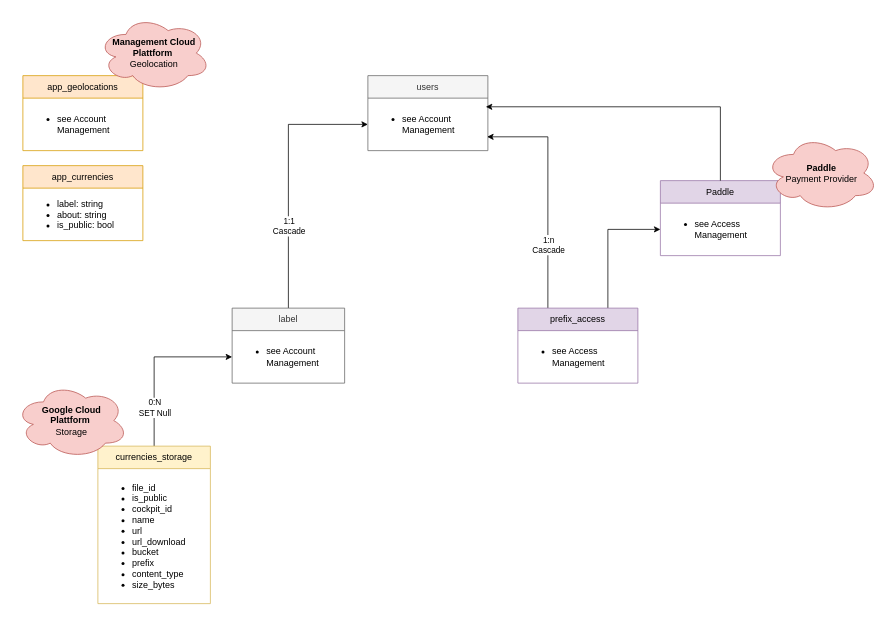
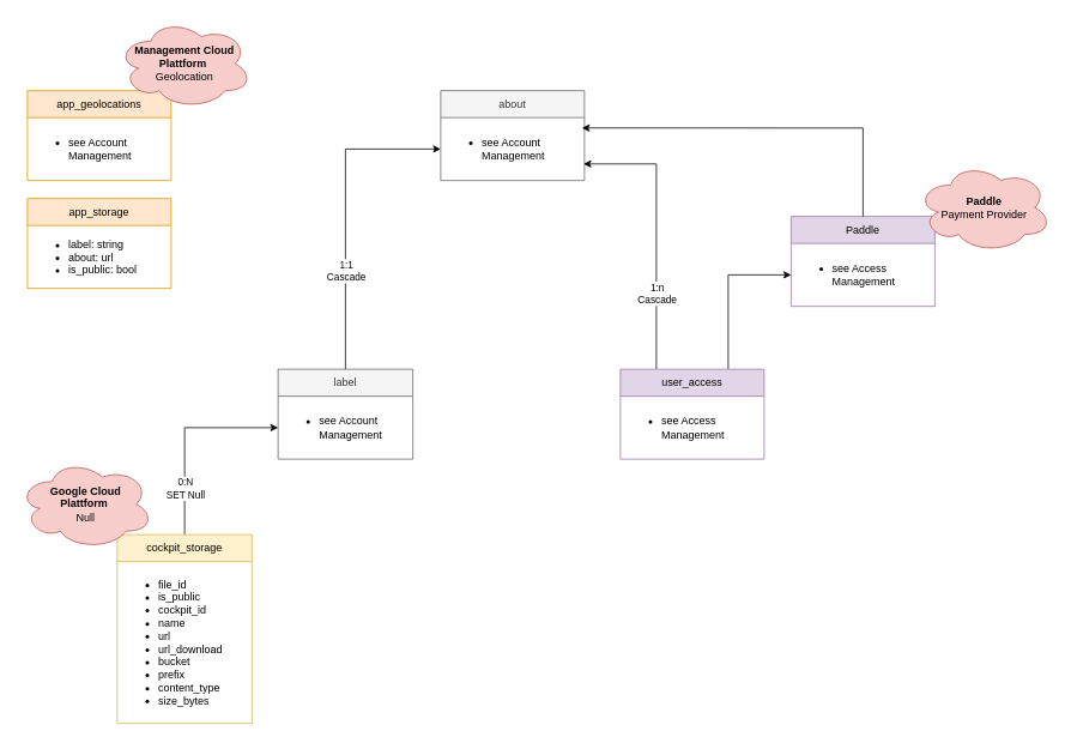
- <mxCell id="8" value="users" style="swimlane;fontStyle=0;childLayout=stackLayout;horizontal=1;startSize=30;horizontalStack=0;resizeParent=1;resizeParentMax=0;resizeLast=0;collapsible=1;marginBottom=0;whiteSpace=wrap;html=1;fillColor=#f5f5f5;strokeColor=#666666;fontColor=#333333;" parent="1" vertex="1"><mxGeometry x="490" y="100" width="160" height="100" as="geometry" /></mxCell>
+ <mxCell id="8" value="about" style="swimlane;fontStyle=0;childLayout=stackLayout;horizontal=1;startSize=30;horizontalStack=0;resizeParent=1;resizeParentMax=0;resizeLast=0;collapsible=1;marginBottom=0;whiteSpace=wrap;html=1;fillColor=#f5f5f5;strokeColor=#666666;fontColor=#333333;" parent="1" vertex="1"><mxGeometry x="490" y="100" width="160" height="100" as="geometry" /></mxCell>
- <mxCell id="14" value="app_currencies" style="swimlane;fontStyle=0;childLayout=stackLayout;horizontal=1;startSize=30;horizontalStack=0;resizeParent=1;resizeParentMax=0;resizeLast=0;collapsible=1;marginBottom=0;whiteSpace=wrap;html=1;fillColor=#ffe6cc;strokeColor=#d79b00;" parent="1" vertex="1"><mxGeometry x="30" y="220" width="160" height="100" as="geometry" /></mxCell>
+ <mxCell id="14" value="app_storage" style="swimlane;fontStyle=0;childLayout=stackLayout;horizontal=1;startSize=30;horizontalStack=0;resizeParent=1;resizeParentMax=0;resizeLast=0;collapsible=1;marginBottom=0;whiteSpace=wrap;html=1;fillColor=#ffe6cc;strokeColor=#d79b00;" parent="1" vertex="1"><mxGeometry x="30" y="220" width="160" height="100" as="geometry" /></mxCell>
- <mxCell id="15" value="&lt;ul&gt;&lt;li style=&quot;border-color: var(--border-color);&quot;&gt;label: string&lt;/li&gt;&lt;li style=&quot;border-color: var(--border-color);&quot;&gt;about: string&lt;/li&gt;&lt;li style=&quot;border-color: var(--border-color);&quot;&gt;is_public: bool&lt;/li&gt;&lt;/ul&gt;" style="text;strokeColor=none;fillColor=none;align=left;verticalAlign=middle;spacingLeft=4;spacingRight=4;overflow=hidden;points=[[0,0.5],[1,0.5]];portConstraint=eastwest;rotatable=0;whiteSpace=wrap;html=1;" parent="14" vertex="1"><mxGeometry y="30" width="160" height="70" as="geometry" /></mxCell>
+ <mxCell id="15" value="&lt;ul&gt;&lt;li style=&quot;border-color: var(--border-color);&quot;&gt;label: string&lt;/li&gt;&lt;li style=&quot;border-color: var(--border-color);&quot;&gt;about: url&lt;/li&gt;&lt;li style=&quot;border-color: var(--border-color);&quot;&gt;is_public: bool&lt;/li&gt;&lt;/ul&gt;" style="text;strokeColor=none;fillColor=none;align=left;verticalAlign=middle;spacingLeft=4;spacingRight=4;overflow=hidden;points=[[0,0.5],[1,0.5]];portConstraint=eastwest;rotatable=0;whiteSpace=wrap;html=1;" parent="14" vertex="1"><mxGeometry y="30" width="160" height="70" as="geometry" /></mxCell>
- <mxCell id="23" value="prefix_access" style="swimlane;fontStyle=0;childLayout=stackLayout;horizontal=1;startSize=30;horizontalStack=0;resizeParent=1;resizeParentMax=0;resizeLast=0;collapsible=1;marginBottom=0;whiteSpace=wrap;html=1;fillColor=#e1d5e7;strokeColor=#9673a6;" parent="1" vertex="1"><mxGeometry x="690" y="410" width="160" height="100" as="geometry" /></mxCell>
+ <mxCell id="23" value="user_access" style="swimlane;fontStyle=0;childLayout=stackLayout;horizontal=1;startSize=30;horizontalStack=0;resizeParent=1;resizeParentMax=0;resizeLast=0;collapsible=1;marginBottom=0;whiteSpace=wrap;html=1;fillColor=#e1d5e7;strokeColor=#9673a6;" parent="1" vertex="1"><mxGeometry x="690" y="410" width="160" height="100" as="geometry" /></mxCell>
- <mxCell id="16" value="&lt;b&gt;Google Cloud&lt;/b&gt;&lt;div&gt;&lt;b&gt;Plattform&amp;nbsp;&lt;/b&gt;&lt;/div&gt;&lt;div&gt;Storage&lt;/div&gt;" style="ellipse;shape=cloud;whiteSpace=wrap;html=1;fillColor=#f8cecc;strokeColor=#b85450;" parent="1" vertex="1"><mxGeometry x="20" y="510" width="150" height="100" as="geometry" /></mxCell>
+ <mxCell id="16" value="&lt;b&gt;Google Cloud&lt;/b&gt;&lt;div&gt;&lt;b&gt;Plattform&amp;nbsp;&lt;/b&gt;&lt;/div&gt;&lt;div&gt;Null&lt;/div&gt;" style="ellipse;shape=cloud;whiteSpace=wrap;html=1;fillColor=#f8cecc;strokeColor=#b85450;" parent="1" vertex="1"><mxGeometry x="20" y="510" width="150" height="100" as="geometry" /></mxCell>
- <mxCell id="12" value="currencies_storage" style="swimlane;fontStyle=0;childLayout=stackLayout;horizontal=1;startSize=30;horizontalStack=0;resizeParent=1;resizeParentMax=0;resizeLast=0;collapsible=1;marginBottom=0;whiteSpace=wrap;html=1;fillColor=#fff2cc;strokeColor=#d6b656;" parent="1" vertex="1"><mxGeometry x="130" y="594" width="150" height="210" as="geometry" /></mxCell>
+ <mxCell id="12" value="cockpit_storage" style="swimlane;fontStyle=0;childLayout=stackLayout;horizontal=1;startSize=30;horizontalStack=0;resizeParent=1;resizeParentMax=0;resizeLast=0;collapsible=1;marginBottom=0;whiteSpace=wrap;html=1;fillColor=#fff2cc;strokeColor=#d6b656;" parent="1" vertex="1"><mxGeometry x="130" y="594" width="150" height="210" as="geometry" /></mxCell>
